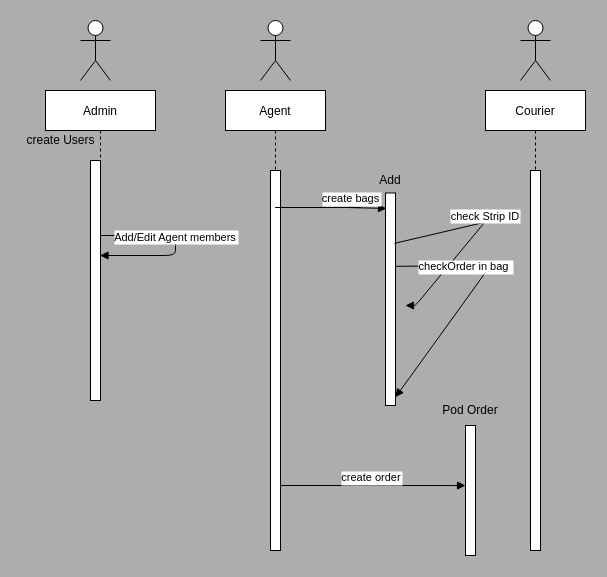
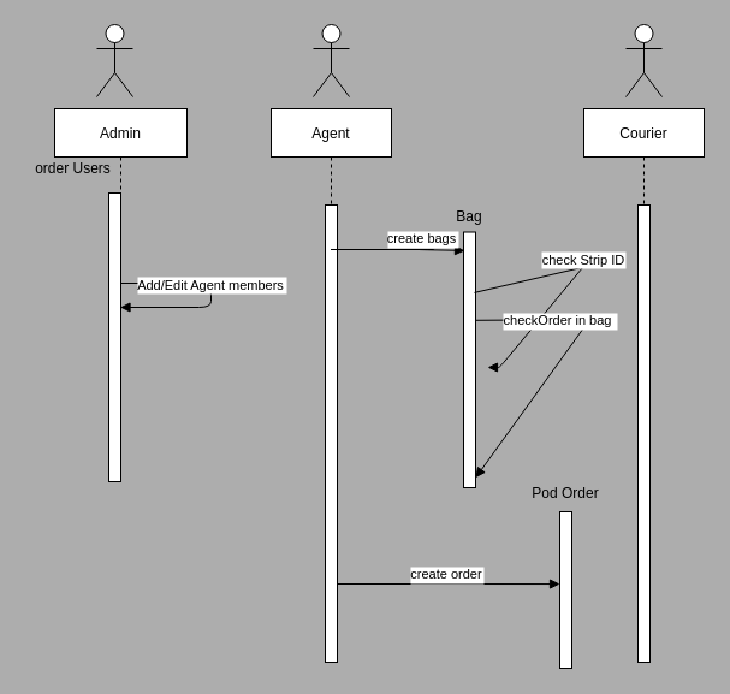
- <mxCell id="4" value="create Users" style="text;html=1;align=center;verticalAlign=middle;resizable=0;points=[];autosize=1;strokeColor=none;fillColor=none;" vertex="1" parent="2"><mxGeometry x="-25" y="40" width="80" height="20" as="geometry" /></mxCell>
+ <mxCell id="4" value="order Users" style="text;html=1;align=center;verticalAlign=middle;resizable=0;points=[];autosize=1;strokeColor=none;fillColor=none;" vertex="1" parent="2"><mxGeometry x="-25" y="40" width="80" height="20" as="geometry" /></mxCell>
- <mxCell id="22" value="Add" style="text;html=1;strokeColor=none;fillColor=none;align=center;verticalAlign=middle;whiteSpace=wrap;rounded=0;" vertex="1" parent="1"><mxGeometry x="360" y="165" width="60" height="30" as="geometry" /></mxCell>
+ <mxCell id="22" value="Bag" style="text;html=1;strokeColor=none;fillColor=none;align=center;verticalAlign=middle;whiteSpace=wrap;rounded=0;" vertex="1" parent="1"><mxGeometry x="360" y="165" width="60" height="30" as="geometry" /></mxCell>
